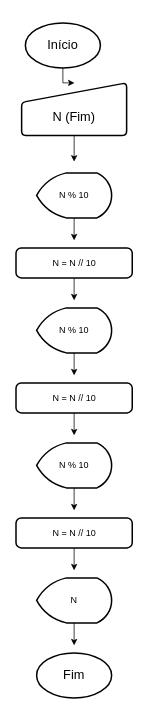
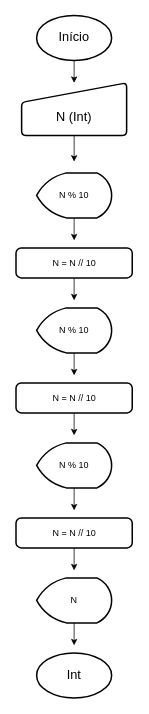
- <mxCell id="3" value="Início" style="strokeWidth=2;html=1;shape=mxgraph.flowchart.start_1;whiteSpace=wrap;fontSize=17;" vertex="1" parent="1"><mxGeometry x="33" y="30" width="100" height="60" as="geometry" /></mxCell>
+ <mxCell id="3" value="Início" style="strokeWidth=2;html=1;shape=mxgraph.flowchart.start_1;whiteSpace=wrap;fontSize=17;" vertex="1" parent="1"><mxGeometry x="48" y="20" width="100" height="60" as="geometry" /></mxCell>
- <mxCell id="5" value="&lt;br&gt;N (Fim)" style="html=1;strokeWidth=2;shape=manualInput;whiteSpace=wrap;rounded=1;size=26;arcSize=11;fontSize=17;verticalAlign=middle;labelPosition=center;verticalLabelPosition=middle;align=center;" vertex="1" parent="1"><mxGeometry x="28" y="110" width="140" height="70" as="geometry" /></mxCell>
+ <mxCell id="5" value="&lt;br&gt;N (Int)" style="html=1;strokeWidth=2;shape=manualInput;whiteSpace=wrap;rounded=1;size=26;arcSize=11;fontSize=17;verticalAlign=middle;labelPosition=center;verticalLabelPosition=middle;align=center;" vertex="1" parent="1"><mxGeometry x="28" y="110" width="140" height="70" as="geometry" /></mxCell>
- <mxCell id="20" value="Fim" style="strokeWidth=2;html=1;shape=mxgraph.flowchart.start_1;whiteSpace=wrap;fontSize=17;" vertex="1" parent="1"><mxGeometry x="48" y="870" width="100" height="60" as="geometry" /></mxCell>
+ <mxCell id="20" value="Int" style="strokeWidth=2;html=1;shape=mxgraph.flowchart.start_1;whiteSpace=wrap;fontSize=17;" vertex="1" parent="1"><mxGeometry x="48" y="870" width="100" height="60" as="geometry" /></mxCell>
